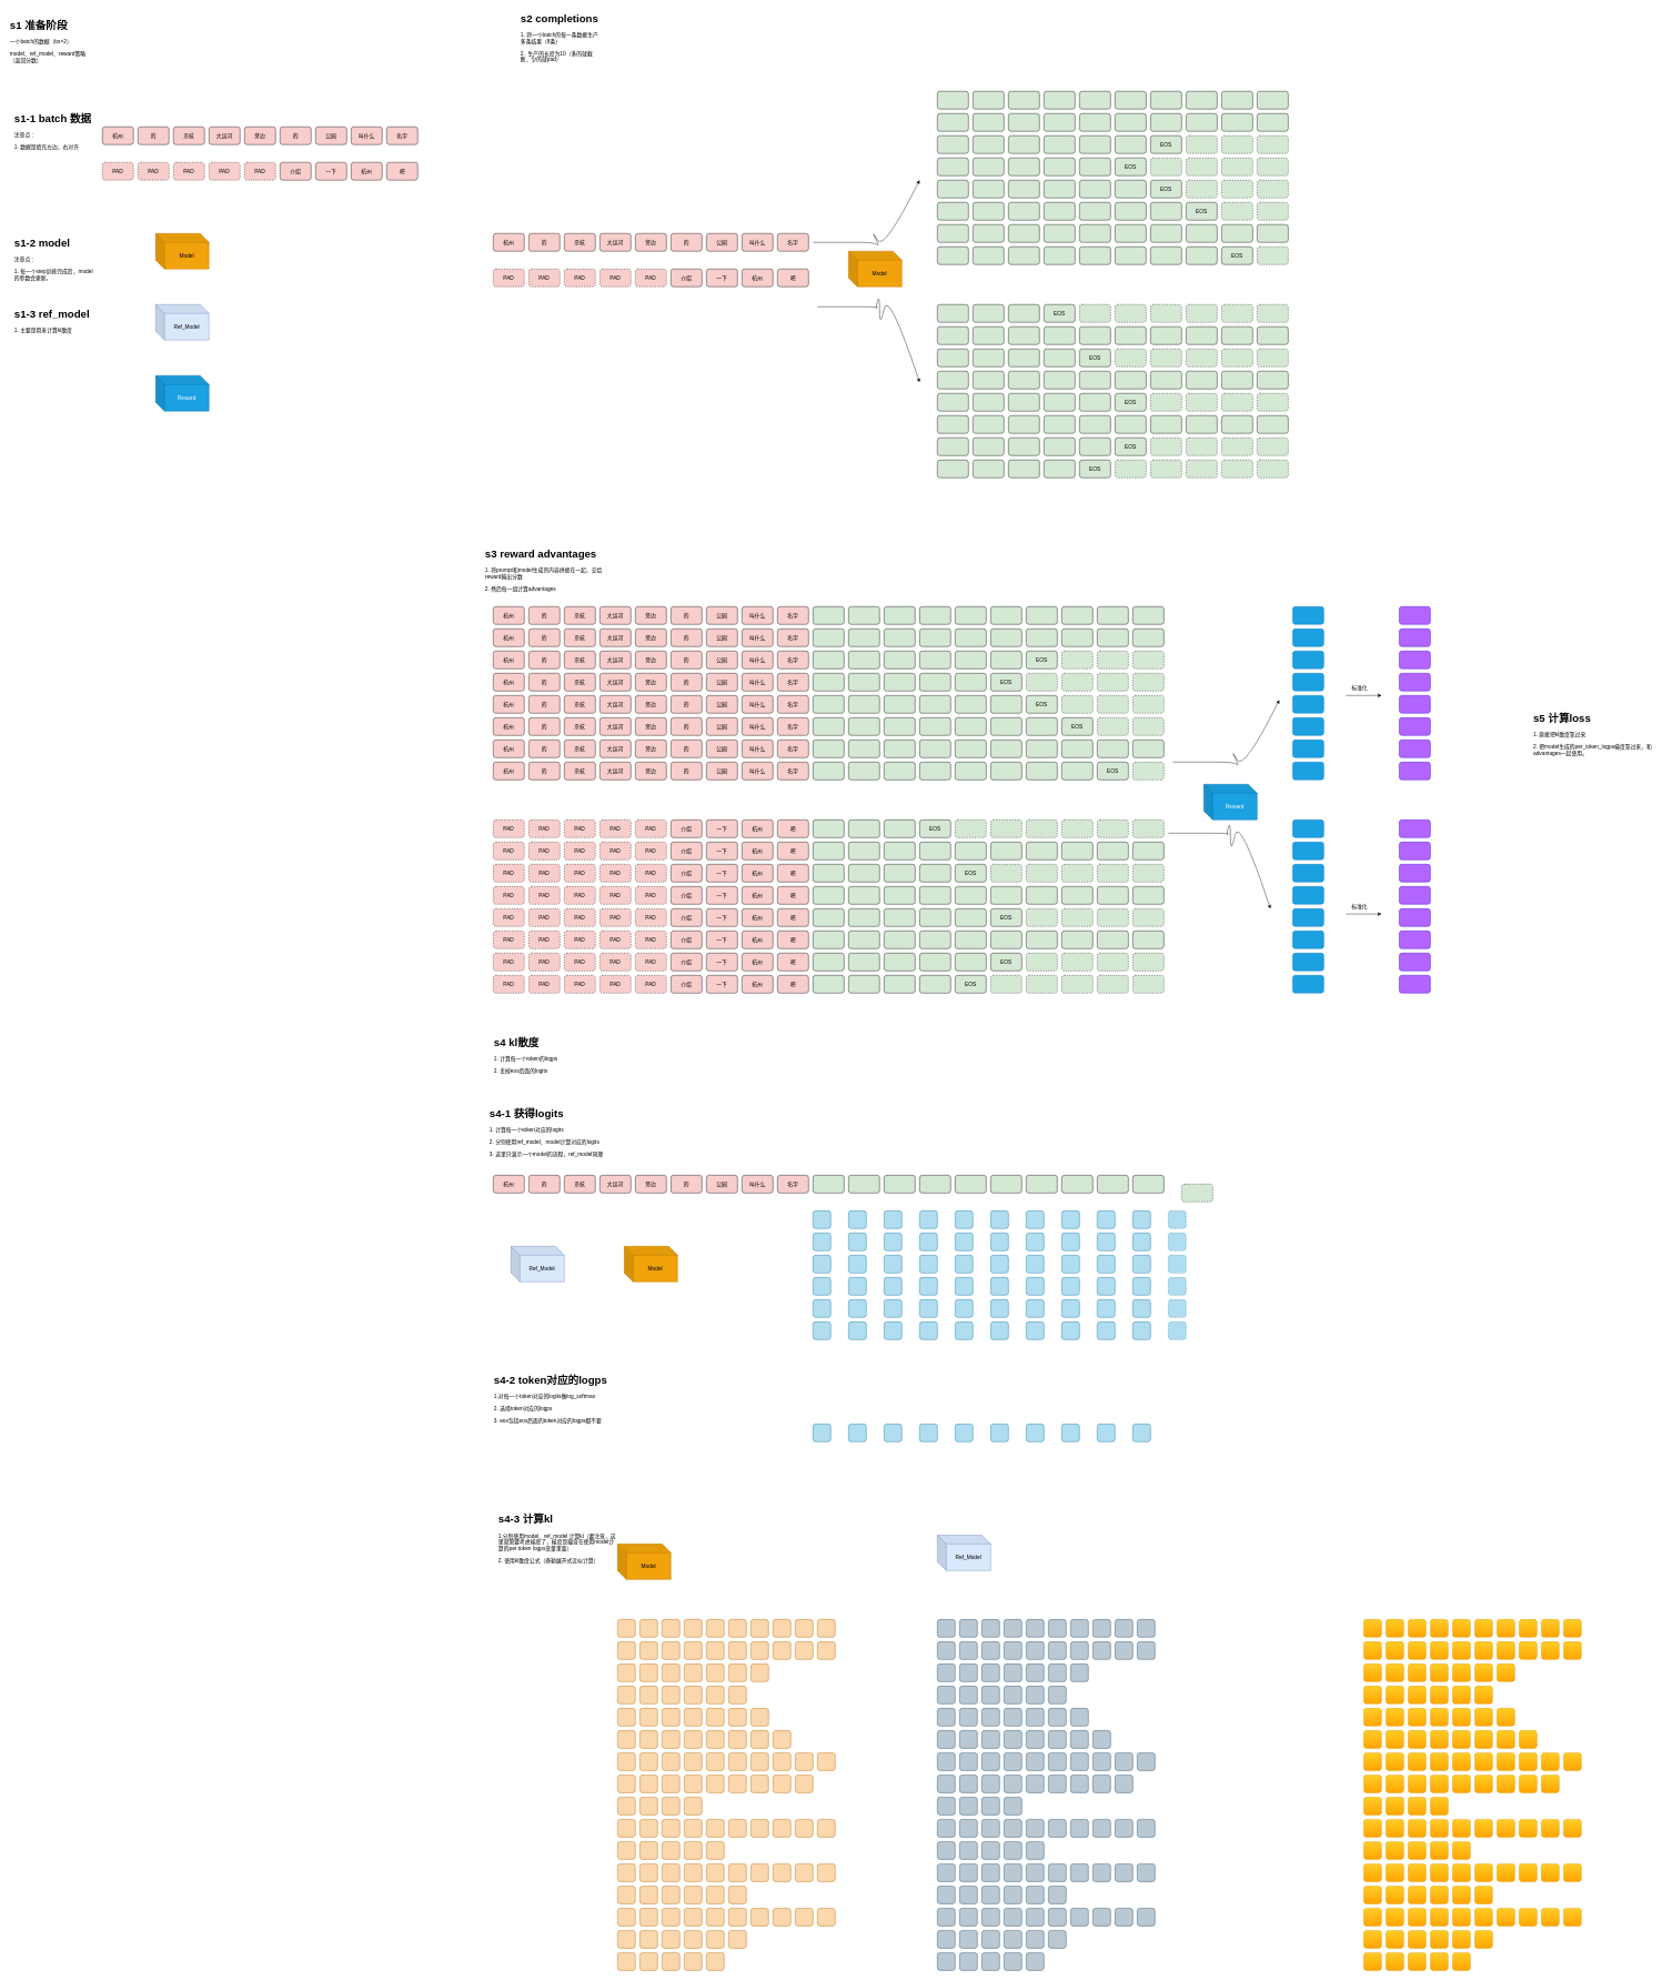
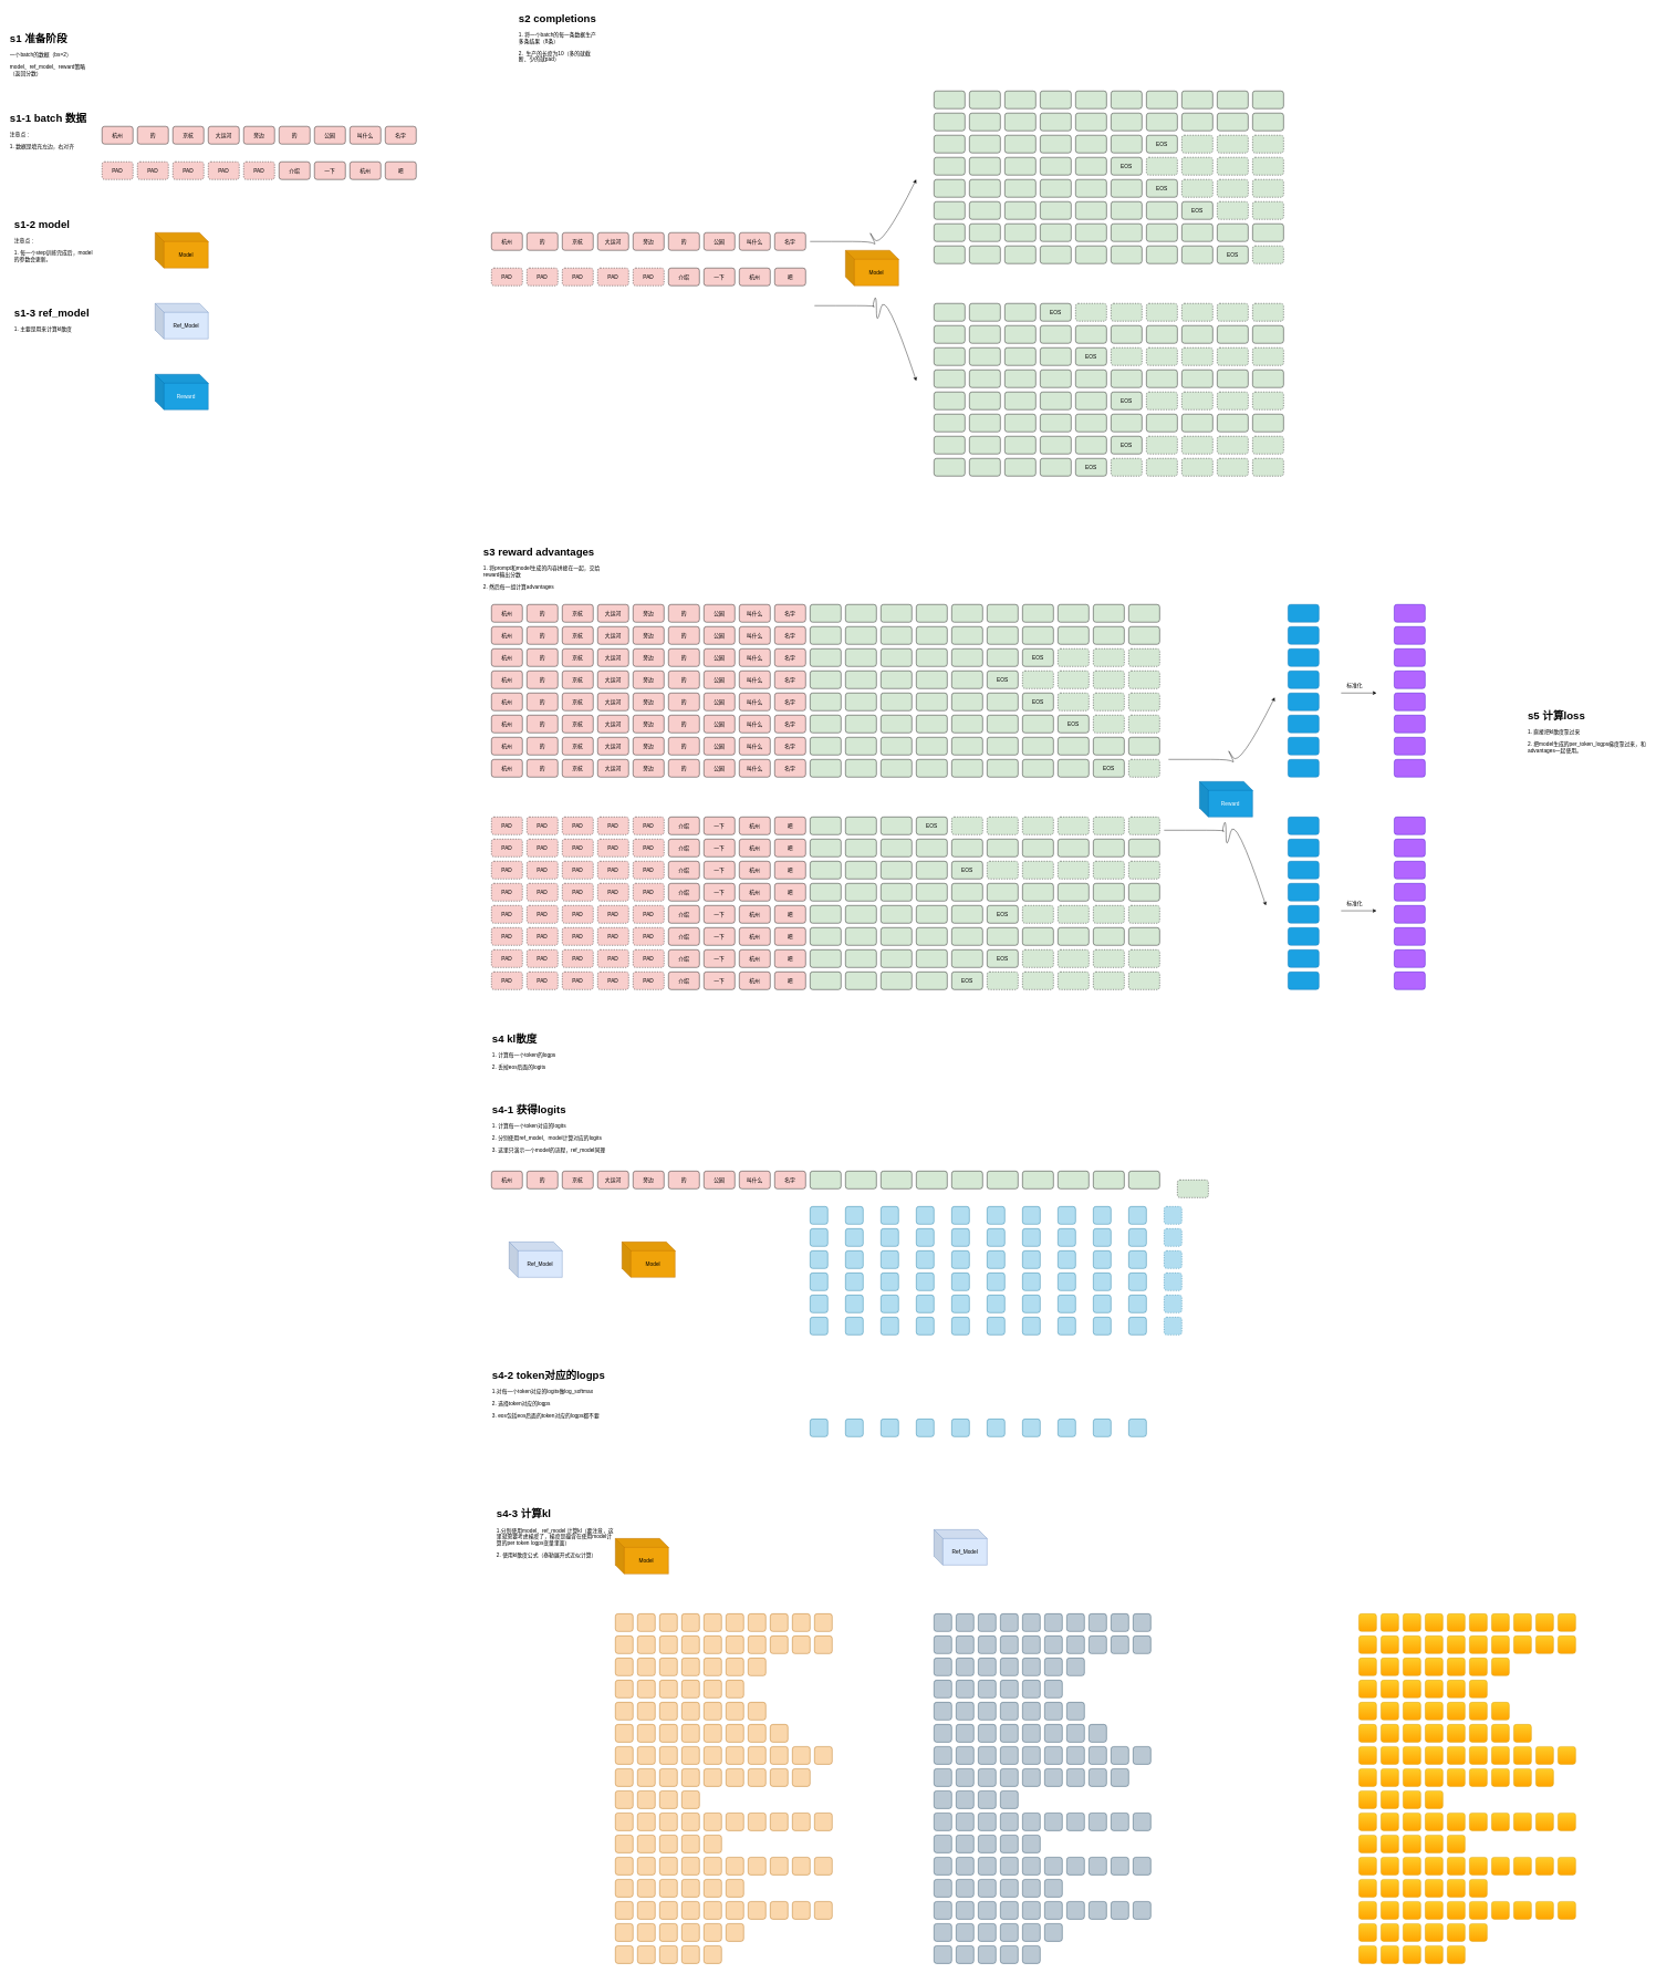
- <mxCell id="15" value="&lt;h1 style=&quot;margin-top: 0px;&quot;&gt;s1 准备阶段&lt;/h1&gt;&lt;p&gt;一个batch的数据（bs=2）&lt;/p&gt;&lt;p&gt;model、ref_model、reward策略（返回分数）&lt;/p&gt;" style="text;html=1;whiteSpace=wrap;overflow=hidden;rounded=0;" vertex="1" parent="1"><mxGeometry x="20" y="35" width="180" height="120" as="geometry" /></mxCell>
+ <mxCell id="15" value="&lt;h1 style=&quot;margin-top: 0px;&quot;&gt;s1 准备阶段&lt;/h1&gt;&lt;p&gt;一个batch的数据（bs=2）&lt;/p&gt;&lt;p&gt;model、ref_model、reward策略（返回分数）&lt;/p&gt;" style="text;html=1;whiteSpace=wrap;overflow=hidden;rounded=0;" vertex="1" parent="1"><mxGeometry x="20" y="65" width="180" height="120" as="geometry" /></mxCell>
- <mxCell id="16" value="&lt;h1 style=&quot;margin-top: 0px;&quot;&gt;s1-1 batch 数据&lt;/h1&gt;&lt;p&gt;注意点：&lt;/p&gt;&lt;p&gt;1. 数据是填充左边，右对齐&lt;/p&gt;" style="text;html=1;whiteSpace=wrap;overflow=hidden;rounded=0;" vertex="1" parent="1"><mxGeometry x="30" y="245" width="180" height="120" as="geometry" /></mxCell>
+ <mxCell id="16" value="&lt;h1 style=&quot;margin-top: 0px;&quot;&gt;s1-1 batch 数据&lt;/h1&gt;&lt;p&gt;注意点：&lt;/p&gt;&lt;p&gt;1. 数据是填充左边，右对齐&lt;/p&gt;" style="text;html=1;whiteSpace=wrap;overflow=hidden;rounded=0;" vertex="1" parent="1"><mxGeometry x="20" y="245" width="180" height="120" as="geometry" /></mxCell>
- <mxCell id="22" value="&lt;h1 style=&quot;margin-top: 0px;&quot;&gt;s1-2 model&lt;/h1&gt;&lt;p&gt;注意点：&lt;/p&gt;&lt;p&gt;1. 每一个step训练完成后，model的参数会更新。&lt;/p&gt;" style="text;html=1;whiteSpace=wrap;overflow=hidden;rounded=0;" vertex="1" parent="1"><mxGeometry x="30" y="525" width="180" height="120" as="geometry" /></mxCell>
+ <mxCell id="22" value="&lt;h1 style=&quot;margin-top: 0px;&quot;&gt;s1-2 model&lt;/h1&gt;&lt;p&gt;注意点：&lt;/p&gt;&lt;p&gt;1. 每一个step训练完成后，model的参数会更新。&lt;/p&gt;" style="text;html=1;whiteSpace=wrap;overflow=hidden;rounded=0;" vertex="1" parent="1"><mxGeometry x="30" y="485" width="180" height="120" as="geometry" /></mxCell>
- <mxCell id="640" value="&lt;h1 style=&quot;margin-top: 0px;&quot;&gt;s4-1 获得logits&lt;/h1&gt;&lt;p&gt;1. 计算每一个token对应的logits&lt;/p&gt;&lt;p&gt;2. 分别使用ref_model、model计算对应的logits&lt;/p&gt;&lt;p&gt;3. 这里只演示一个model的流程，ref_model同理&lt;/p&gt;&lt;p&gt;&lt;br&gt;&lt;/p&gt;" style="text;html=1;whiteSpace=wrap;overflow=hidden;rounded=0;" vertex="1" parent="1"><mxGeometry x="1100" y="2485" width="270" height="130" as="geometry" /></mxCell>
+ <mxCell id="640" value="&lt;h1 style=&quot;margin-top: 0px;&quot;&gt;s4-1 获得logits&lt;/h1&gt;&lt;p&gt;1. 计算每一个token对应的logits&lt;/p&gt;&lt;p&gt;2. 分别使用ref_model、model计算对应的logits&lt;/p&gt;&lt;p&gt;3. 这里只演示一个model的流程，ref_model同理&lt;/p&gt;&lt;p&gt;&lt;br&gt;&lt;/p&gt;" style="text;html=1;whiteSpace=wrap;overflow=hidden;rounded=0;" vertex="1" parent="1"><mxGeometry x="1110" y="2485" width="270" height="130" as="geometry" /></mxCell>
